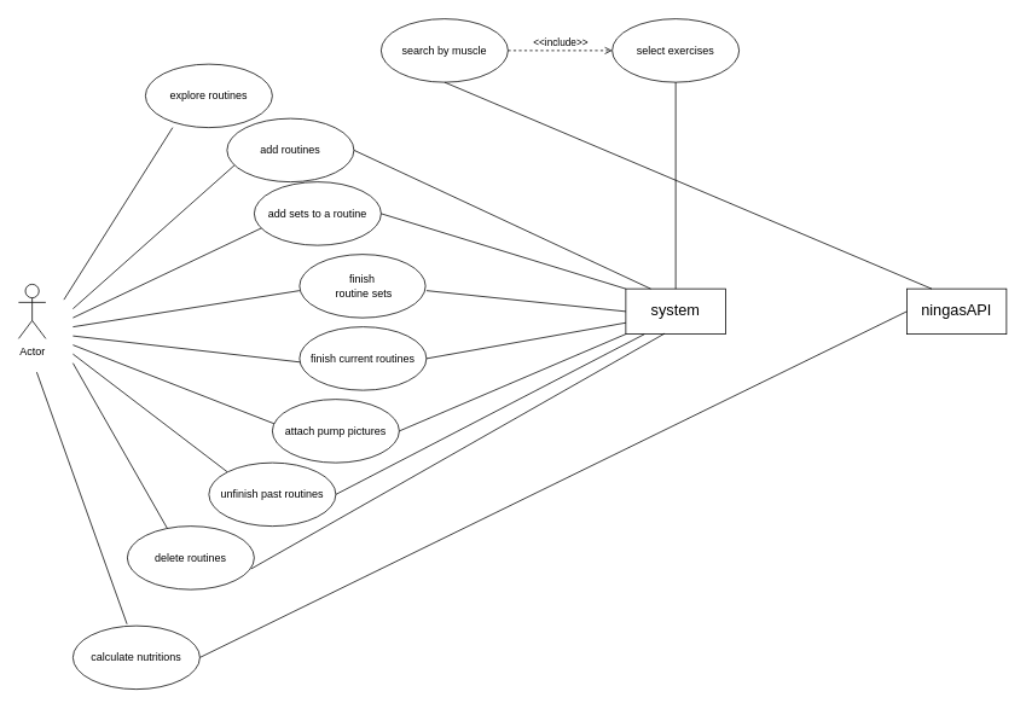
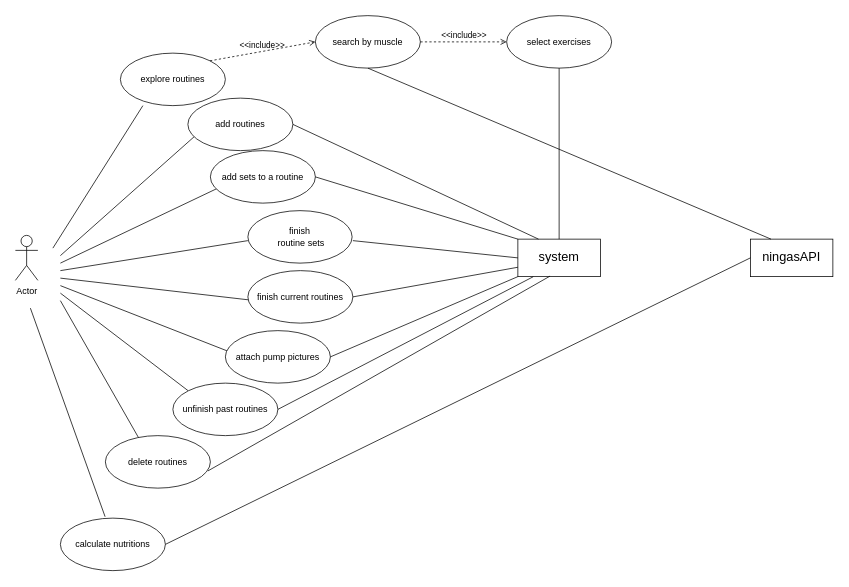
+ <mxCell id="22" value="&amp;lt;&amp;lt;include&amp;gt;&amp;gt;" style="html=1;verticalAlign=bottom;labelBackgroundColor=none;endArrow=open;endFill=0;dashed=1;rounded=0;entryX=0;entryY=0.5;entryDx=0;entryDy=0;exitX=1;exitY=0;exitDx=0;exitDy=0;" parent="1" source="11" target="23" edge="1"><mxGeometry width="160" relative="1" as="geometry"><mxPoint x="330" y="60" as="sourcePoint" /><mxPoint x="320" y="50" as="targetPoint" /></mxGeometry></mxCell>
